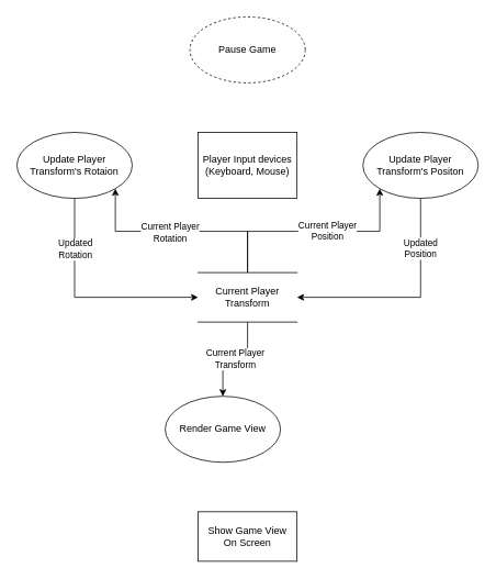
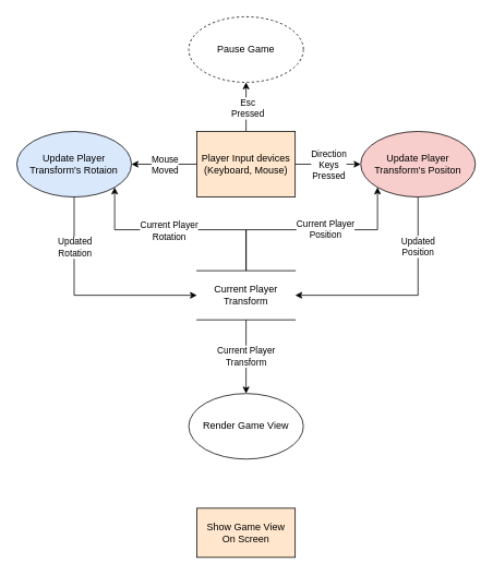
+ <mxCell id="6" value="" style="edgeStyle=orthogonalEdgeStyle;rounded=0;orthogonalLoop=1;jettySize=auto;html=1;" edge="1" parent="1" source="8" target="15"><mxGeometry relative="1" as="geometry" /></mxCell>
+ <mxCell id="7" value="Esc&lt;br&gt;Pressed" style="edgeLabel;html=1;align=center;verticalAlign=middle;resizable=0;points=[];" vertex="1" connectable="0" parent="6"><mxGeometry x="-0.033" y="-1" relative="1" as="geometry"><mxPoint as="offset" /></mxGeometry></mxCell>
- <mxCell id="14" value="Update Player&lt;br style=&quot;border-color: var(--border-color);&quot;&gt;Transform's Rotaion" style="ellipse;whiteSpace=wrap;html=1;rounded=0;" vertex="1" parent="1"><mxGeometry x="20" y="160" width="140" height="80" as="geometry" /></mxCell>
+ <mxCell id="14" value="Update Player&lt;br style=&quot;border-color: var(--border-color);&quot;&gt;Transform's Rotaion" style="ellipse;whiteSpace=wrap;html=1;rounded=0;fillColor=#dae8fc;" vertex="1" parent="1"><mxGeometry x="20" y="160" width="140" height="80" as="geometry" /></mxCell>
+ <mxCell id="4" value="" style="edgeStyle=orthogonalEdgeStyle;rounded=0;orthogonalLoop=1;jettySize=auto;html=1;" edge="1" parent="1" source="8" target="14"><mxGeometry relative="1" as="geometry" /></mxCell>
+ <mxCell id="5" value="Mouse&lt;br&gt;Moved" style="edgeLabel;html=1;align=center;verticalAlign=middle;resizable=0;points=[];" vertex="1" connectable="0" parent="4"><mxGeometry x="-0.18" y="-1" relative="1" as="geometry"><mxPoint x="-7" y="1" as="offset" /></mxGeometry></mxCell>
- <mxCell id="8" value="Player Input devices&lt;br&gt;(Keyboard, Mouse)" style="rounded=0;whiteSpace=wrap;html=1;" vertex="1" parent="1"><mxGeometry x="240" y="160" width="120" height="80" as="geometry" /></mxCell>
+ <mxCell id="8" value="Player Input devices&lt;br&gt;(Keyboard, Mouse)" style="rounded=0;whiteSpace=wrap;html=1;fillColor=#ffe6cc;" vertex="1" parent="1"><mxGeometry x="240" y="160" width="120" height="80" as="geometry" /></mxCell>
+ <mxCell id="2" value="" style="edgeStyle=orthogonalEdgeStyle;rounded=0;orthogonalLoop=1;jettySize=auto;html=1;" edge="1" parent="1" source="8" target="11"><mxGeometry relative="1" as="geometry" /></mxCell>
+ <mxCell id="3" value="Direction&lt;br&gt;Keys&lt;br&gt;Pressed" style="edgeLabel;html=1;align=center;verticalAlign=middle;resizable=0;points=[];" vertex="1" connectable="0" parent="2"><mxGeometry x="-0.143" relative="1" as="geometry"><mxPoint x="6" as="offset" /></mxGeometry></mxCell>
- <mxCell id="11" value="Update Player&lt;br&gt;Transform's Positon" style="ellipse;whiteSpace=wrap;html=1;rounded=0;" vertex="1" parent="1"><mxGeometry x="440" y="160" width="140" height="80" as="geometry" /></mxCell>
+ <mxCell id="11" value="Update Player&lt;br&gt;Transform's Positon" style="ellipse;whiteSpace=wrap;html=1;rounded=0;fillColor=#f8cecc;" vertex="1" parent="1"><mxGeometry x="440" y="160" width="140" height="80" as="geometry" /></mxCell>
- <mxCell id="16" value="Render Game View" style="ellipse;whiteSpace=wrap;html=1;rounded=0;" vertex="1" parent="1"><mxGeometry x="200" y="480" width="140" height="80" as="geometry" /></mxCell>
+ <mxCell id="16" value="Render Game View" style="ellipse;whiteSpace=wrap;html=1;rounded=0;" vertex="1" parent="1"><mxGeometry x="230" y="480" width="140" height="80" as="geometry" /></mxCell>
- <mxCell id="24" value="Show Game View&lt;br&gt;On Screen" style="rounded=0;whiteSpace=wrap;html=1;" vertex="1" parent="1"><mxGeometry x="240" y="620" width="120" height="60" as="geometry" /></mxCell>
+ <mxCell id="24" value="Show Game View&lt;br&gt;On Screen" style="rounded=0;whiteSpace=wrap;html=1;fillColor=#ffe6cc;" vertex="1" parent="1"><mxGeometry x="240" y="620" width="120" height="60" as="geometry" /></mxCell>
